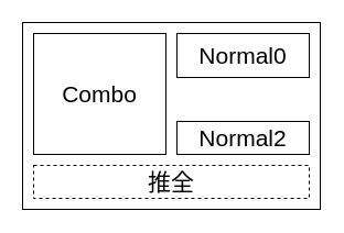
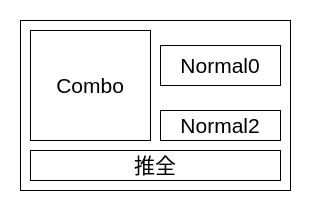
- <mxCell id="4" value="Normal0" style="rounded=0;whiteSpace=wrap;html=1;fontSize=21;" vertex="1" parent="1"><mxGeometry x="160" y="30" width="120" height="40" as="geometry" /></mxCell>
+ <mxCell id="4" value="Normal0" style="rounded=0;whiteSpace=wrap;html=1;fontSize=21;" vertex="1" parent="1"><mxGeometry x="160" y="45" width="120" height="40" as="geometry" /></mxCell>
- <mxCell id="5" value="推全" style="rounded=0;whiteSpace=wrap;html=1;fontSize=21;dashed=1;" vertex="1" parent="1"><mxGeometry x="30" y="150" width="250" height="30" as="geometry" /></mxCell>
+ <mxCell id="5" value="推全" style="rounded=0;whiteSpace=wrap;html=1;fontSize=21;" vertex="1" parent="1"><mxGeometry x="30" y="150" width="250" height="30" as="geometry" /></mxCell>
